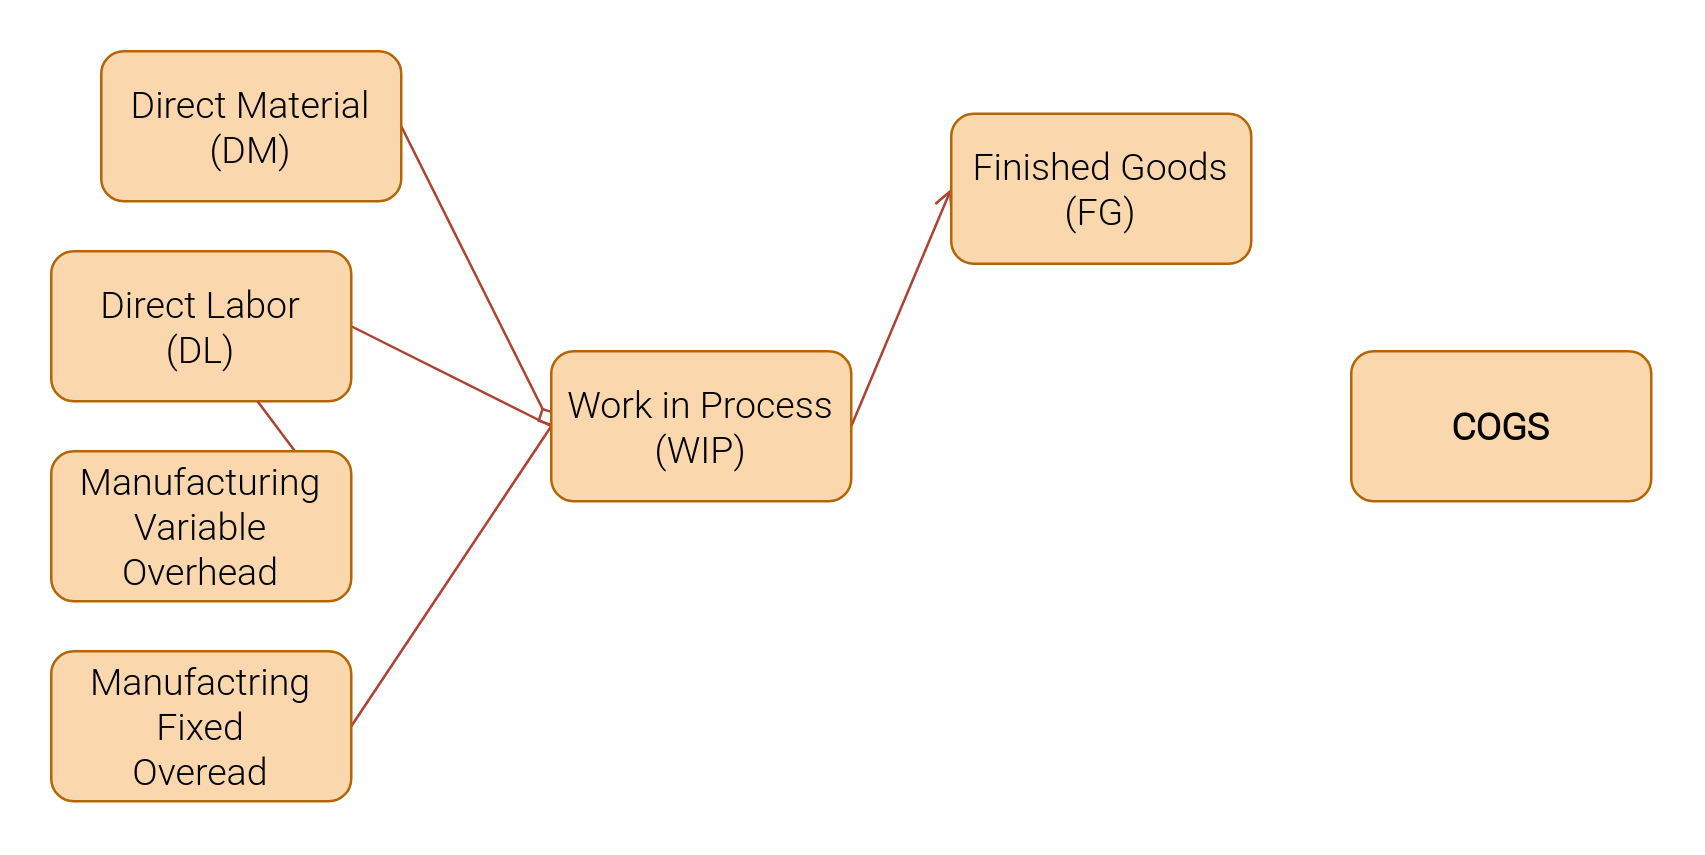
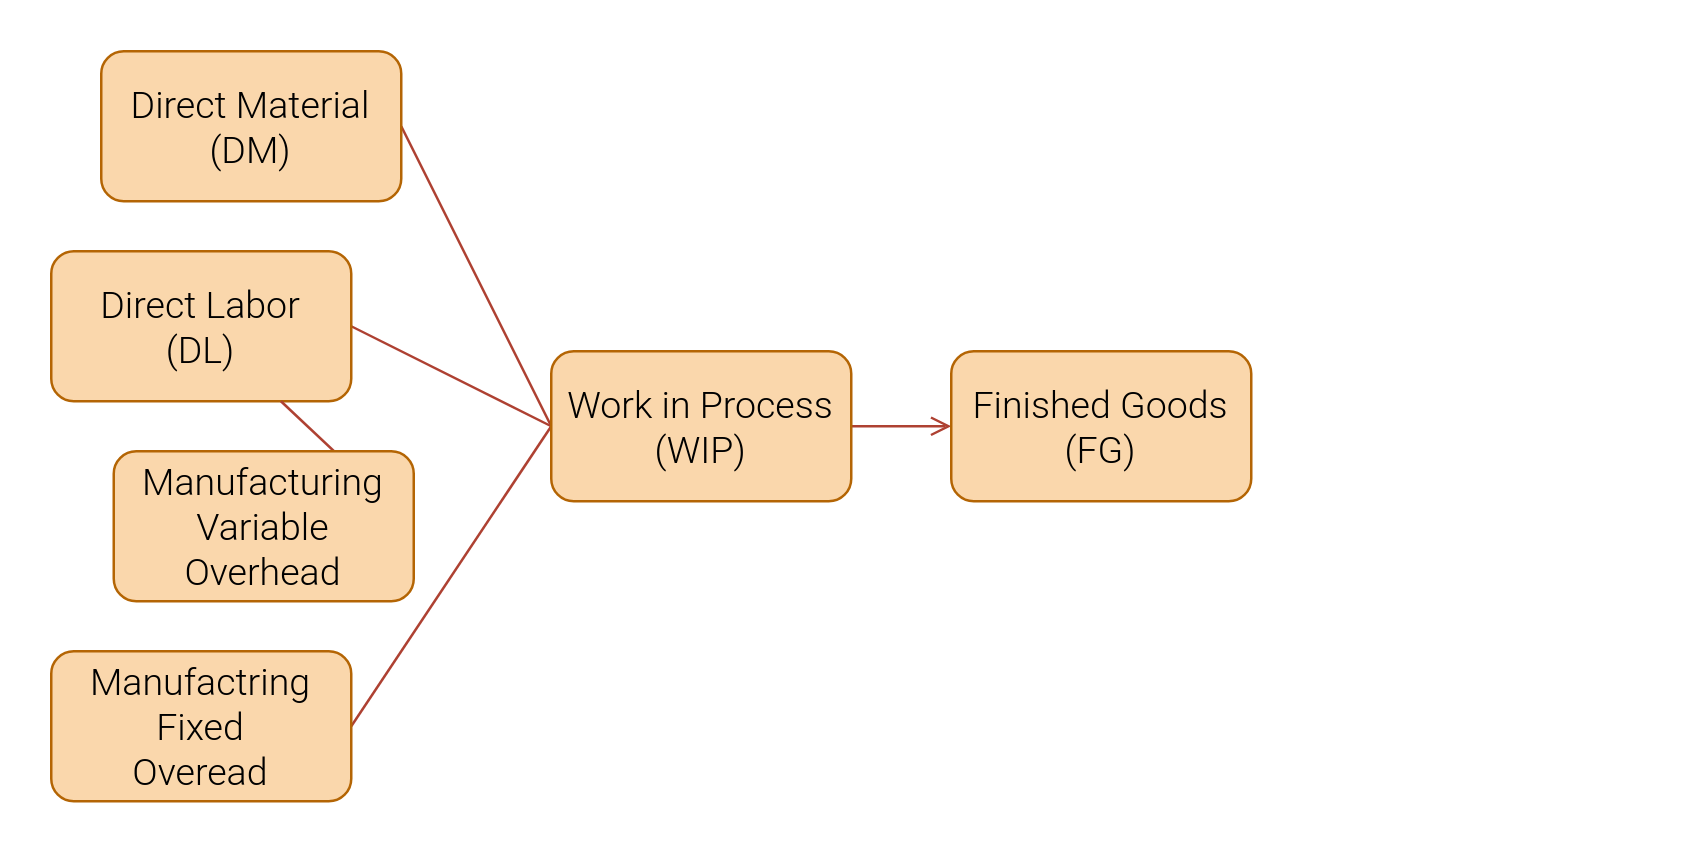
- <mxCell id="12" value="Finished Goods&lt;br style=&quot;font-size: 15px;&quot;&gt;(FG)" style="rounded=1;whiteSpace=wrap;html=1;fillColor=#fad7ac;strokeColor=#b46504;fontFamily=Roboto Light;fontSource=https%3A%2F%2Ffonts.googleapis.com%2Fcss%3Ffamily%3DRoboto%2BLight;fontSize=15;" vertex="1" parent="1"><mxGeometry x="380" y="45" width="120" height="60" as="geometry" /></mxCell>
+ <mxCell id="12" value="Finished Goods&lt;br style=&quot;font-size: 15px;&quot;&gt;(FG)" style="rounded=1;whiteSpace=wrap;html=1;fillColor=#fad7ac;strokeColor=#b46504;fontFamily=Roboto Light;fontSource=https%3A%2F%2Ffonts.googleapis.com%2Fcss%3Ffamily%3DRoboto%2BLight;fontSize=15;" vertex="1" parent="1"><mxGeometry x="380" y="140" width="120" height="60" as="geometry" /></mxCell>
- <mxCell id="2" style="rounded=0;orthogonalLoop=1;jettySize=auto;html=1;fontFamily=Roboto Light;fontSource=https%3A%2F%2Ffonts.googleapis.com%2Fcss%3Ffamily%3DRoboto%2BLight;entryX=0;entryY=0.5;entryDx=0;entryDy=0;exitX=1;exitY=0.5;exitDx=0;exitDy=0;fillColor=#fad9d5;strokeColor=#ae4132;endArrow=diamond;endFill=0;fontSize=15;" edge="1" parent="1" source="3" target="11"><mxGeometry relative="1" as="geometry"><mxPoint x="180" y="80" as="targetPoint" /></mxGeometry></mxCell>
+ <mxCell id="2" style="rounded=0;orthogonalLoop=1;jettySize=auto;html=1;fontFamily=Roboto Light;fontSource=https%3A%2F%2Ffonts.googleapis.com%2Fcss%3Ffamily%3DRoboto%2BLight;entryX=0;entryY=0.5;entryDx=0;entryDy=0;exitX=1;exitY=0.5;exitDx=0;exitDy=0;fillColor=#fad9d5;strokeColor=#ae4132;endArrow=none;endFill=0;fontSize=15;" edge="1" parent="1" source="3" target="11"><mxGeometry relative="1" as="geometry"><mxPoint x="180" y="80" as="targetPoint" /></mxGeometry></mxCell>
- <mxCell id="13" value="COGS" style="rounded=1;whiteSpace=wrap;html=1;fillColor=#fad7ac;strokeColor=#b46504;fontFamily=Roboto Light;fontSource=https%3A%2F%2Ffonts.googleapis.com%2Fcss%3Ffamily%3DRoboto%2BLight;fontStyle=1;fontSize=15;" vertex="1" parent="1"><mxGeometry x="540" y="140" width="120" height="60" as="geometry" /></mxCell>
- <mxCell id="7" value="Manufacturing&lt;br style=&quot;font-size: 15px;&quot;&gt;Variable&lt;br style=&quot;font-size: 15px;&quot;&gt;Overhead" style="rounded=1;whiteSpace=wrap;html=1;fillColor=#fad7ac;strokeColor=#b46504;fontFamily=Roboto Light;fontSource=https%3A%2F%2Ffonts.googleapis.com%2Fcss%3Ffamily%3DRoboto%2BLight;fontSize=15;" vertex="1" parent="1"><mxGeometry x="20" y="180" width="120" height="60" as="geometry" /></mxCell>
+ <mxCell id="7" value="Manufacturing&lt;br style=&quot;font-size: 15px;&quot;&gt;Variable&lt;br style=&quot;font-size: 15px;&quot;&gt;Overhead" style="rounded=1;whiteSpace=wrap;html=1;fillColor=#fad7ac;strokeColor=#b46504;fontFamily=Roboto Light;fontSource=https%3A%2F%2Ffonts.googleapis.com%2Fcss%3Ffamily%3DRoboto%2BLight;fontSize=15;" vertex="1" parent="1"><mxGeometry x="45" y="180" width="120" height="60" as="geometry" /></mxCell>
